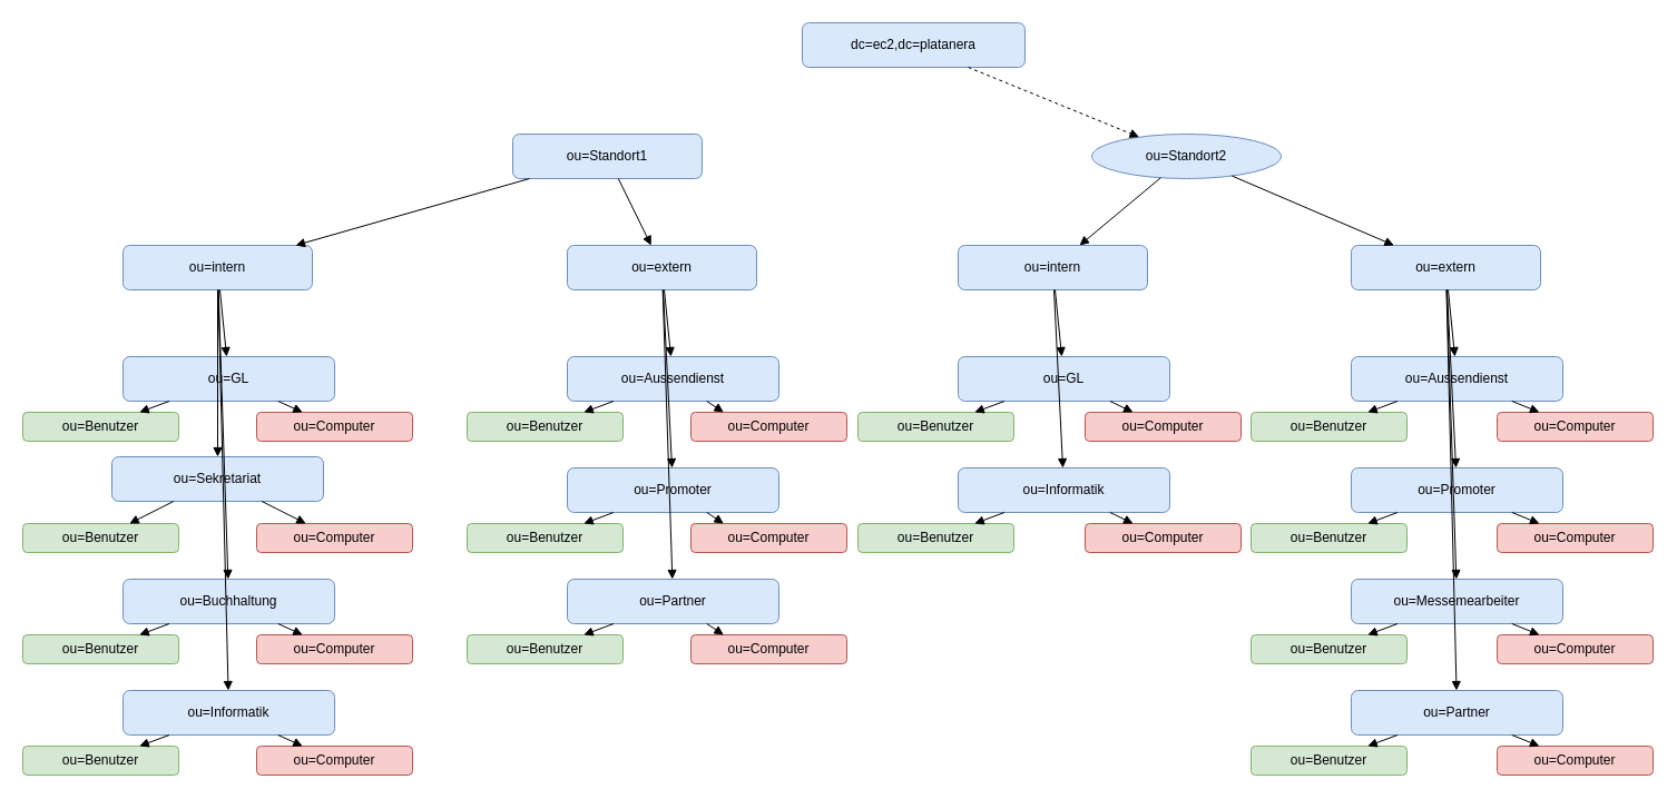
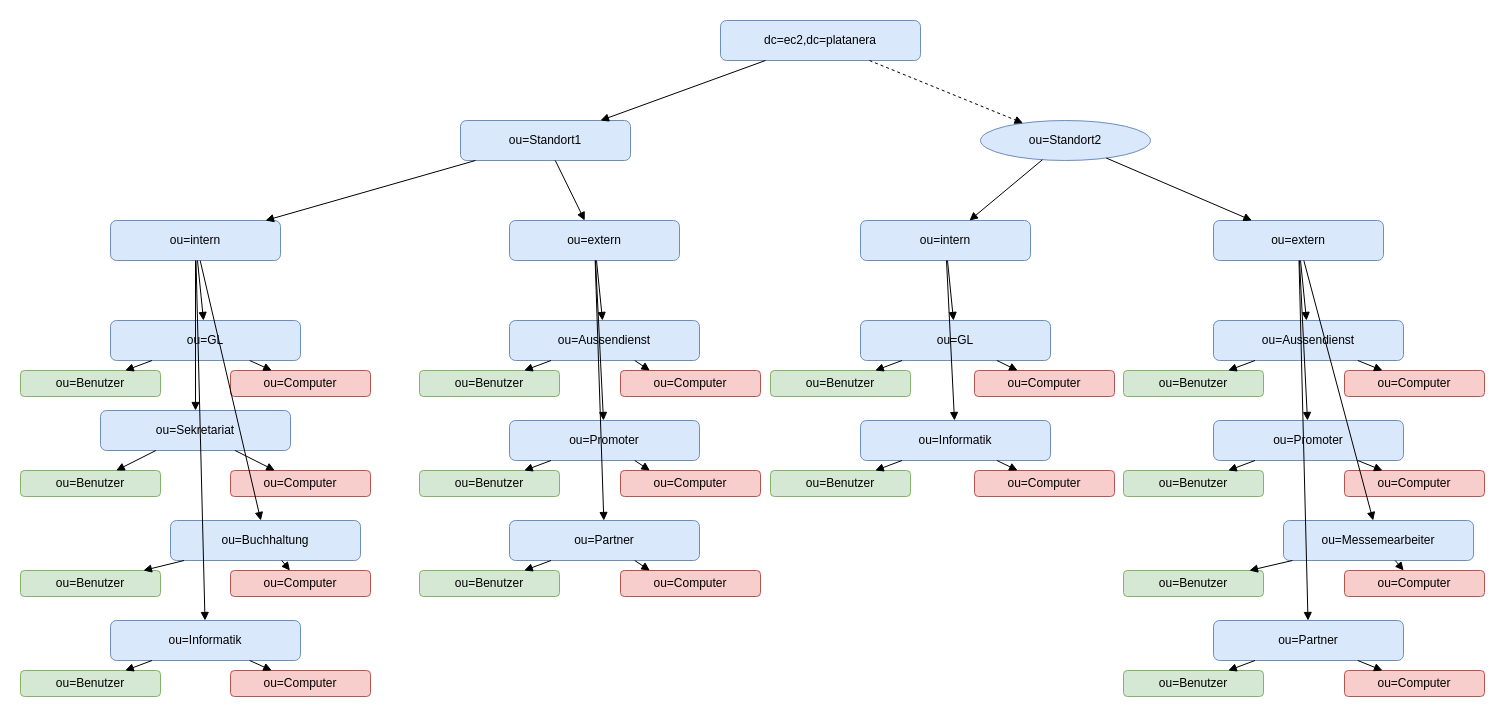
+ <mxCell id="5" style="endArrow=block;rounded=0;strokeColor=#000000;" parent="1" source="2" target="3" edge="1"><mxGeometry relative="1" as="geometry" /></mxCell>
- <mxCell id="27" value="ou=Buchhaltung" style="rounded=1;whiteSpace=wrap;html=1;fillColor=#dae8fc;strokeColor=#6c8ebf;" parent="1" vertex="1"><mxGeometry x="110" y="520" width="190" height="40" as="geometry" /></mxCell>
+ <mxCell id="27" value="ou=Buchhaltung" style="rounded=1;whiteSpace=wrap;html=1;fillColor=#dae8fc;strokeColor=#6c8ebf;" parent="1" vertex="1"><mxGeometry x="170" y="520" width="190" height="40" as="geometry" /></mxCell>
- <mxCell id="81" value="ou=Messemearbeiter" style="rounded=1;whiteSpace=wrap;html=1;fillColor=#dae8fc;strokeColor=#6c8ebf;" parent="1" vertex="1"><mxGeometry x="1213" y="520" width="190" height="40" as="geometry" /></mxCell>
+ <mxCell id="81" value="ou=Messemearbeiter" style="rounded=1;whiteSpace=wrap;html=1;fillColor=#dae8fc;strokeColor=#6c8ebf;" parent="1" vertex="1"><mxGeometry x="1283" y="520" width="190" height="40" as="geometry" /></mxCell>
